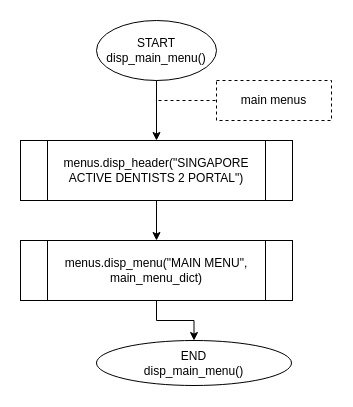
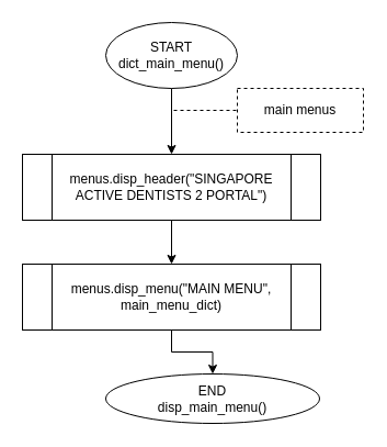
- <mxCell id="2" value="START&lt;br&gt;disp_main_menu()" style="ellipse;whiteSpace=wrap;html=1;" vertex="1" parent="1"><mxGeometry x="96" y="20" width="120" height="60" as="geometry" /></mxCell>
+ <mxCell id="2" value="START&lt;br&gt;dict_main_menu()" style="ellipse;whiteSpace=wrap;html=1;" vertex="1" parent="1"><mxGeometry x="96" y="20" width="120" height="60" as="geometry" /></mxCell>
